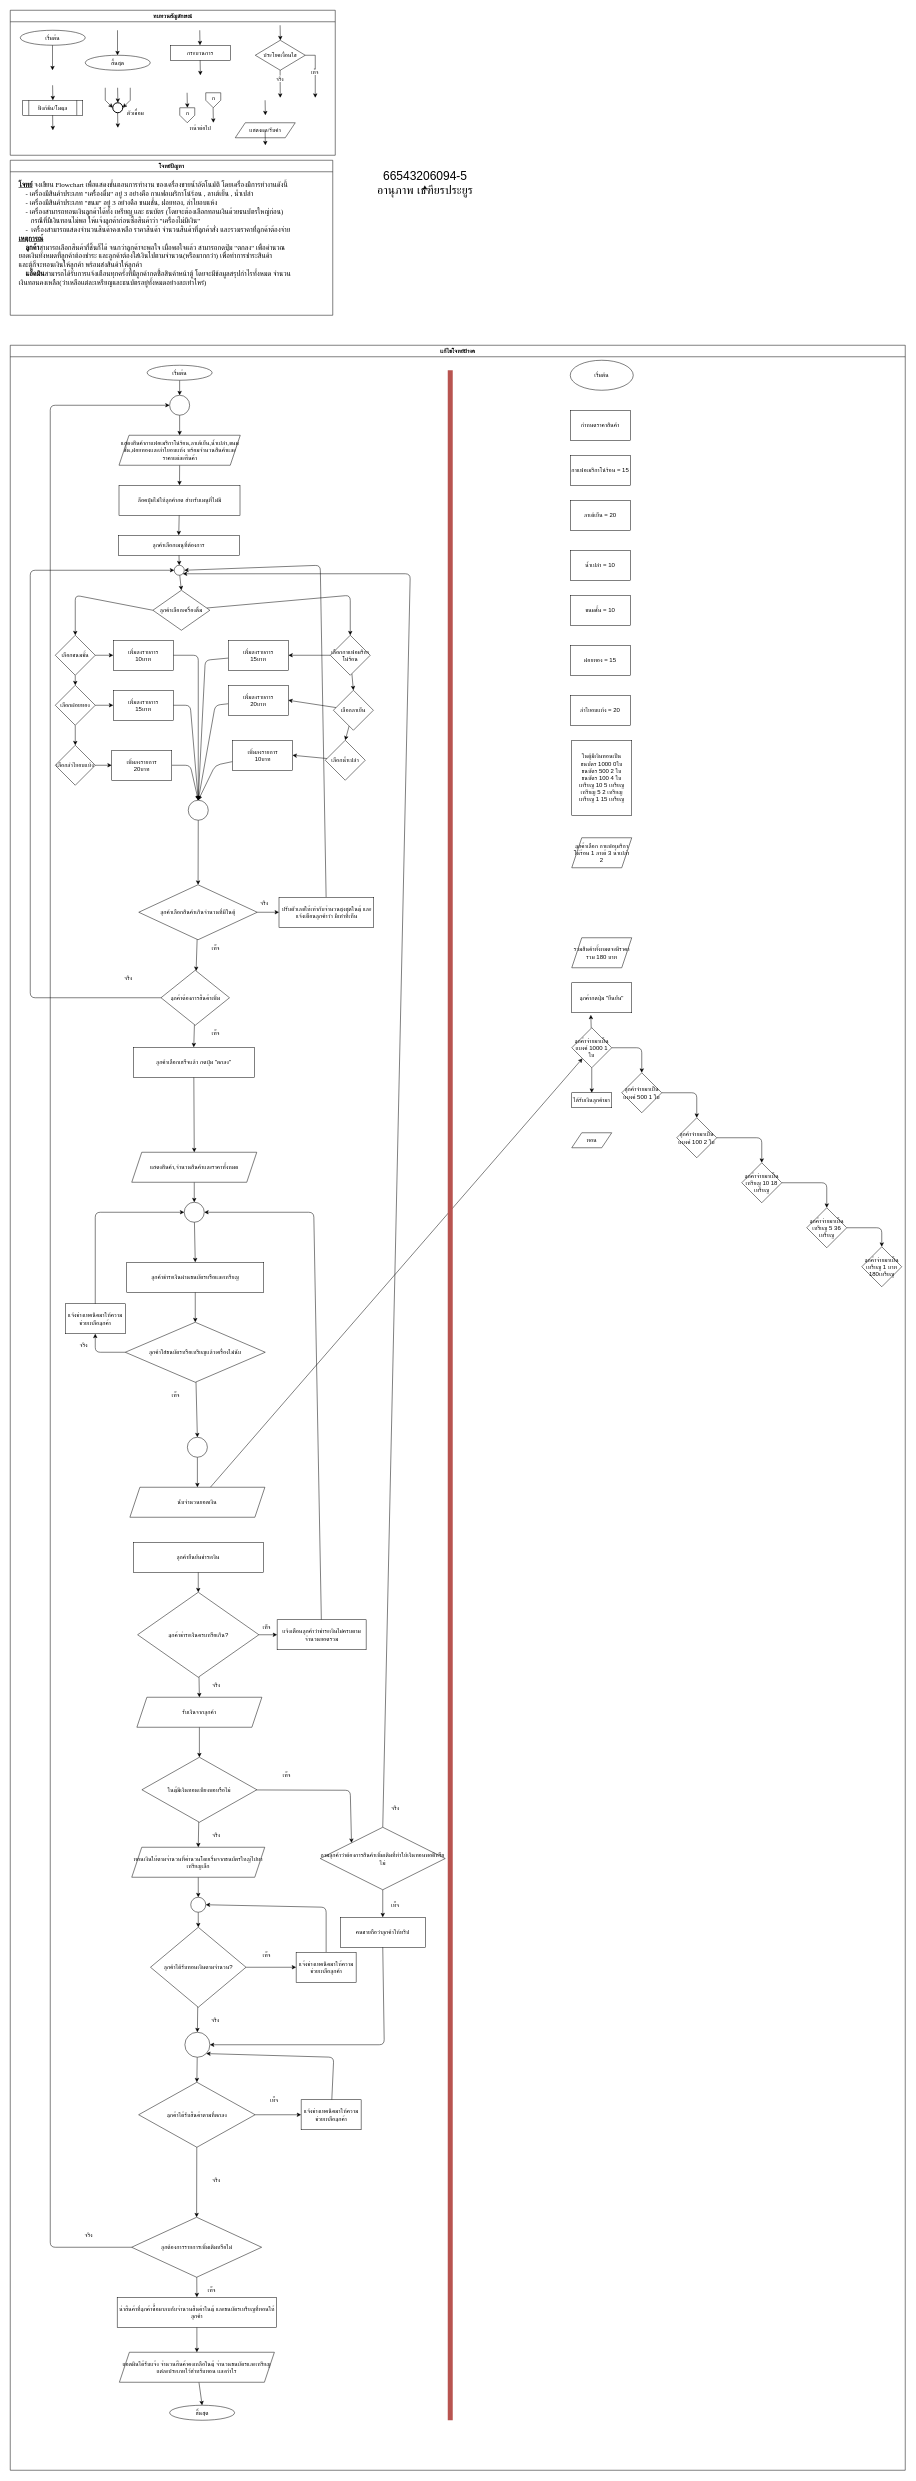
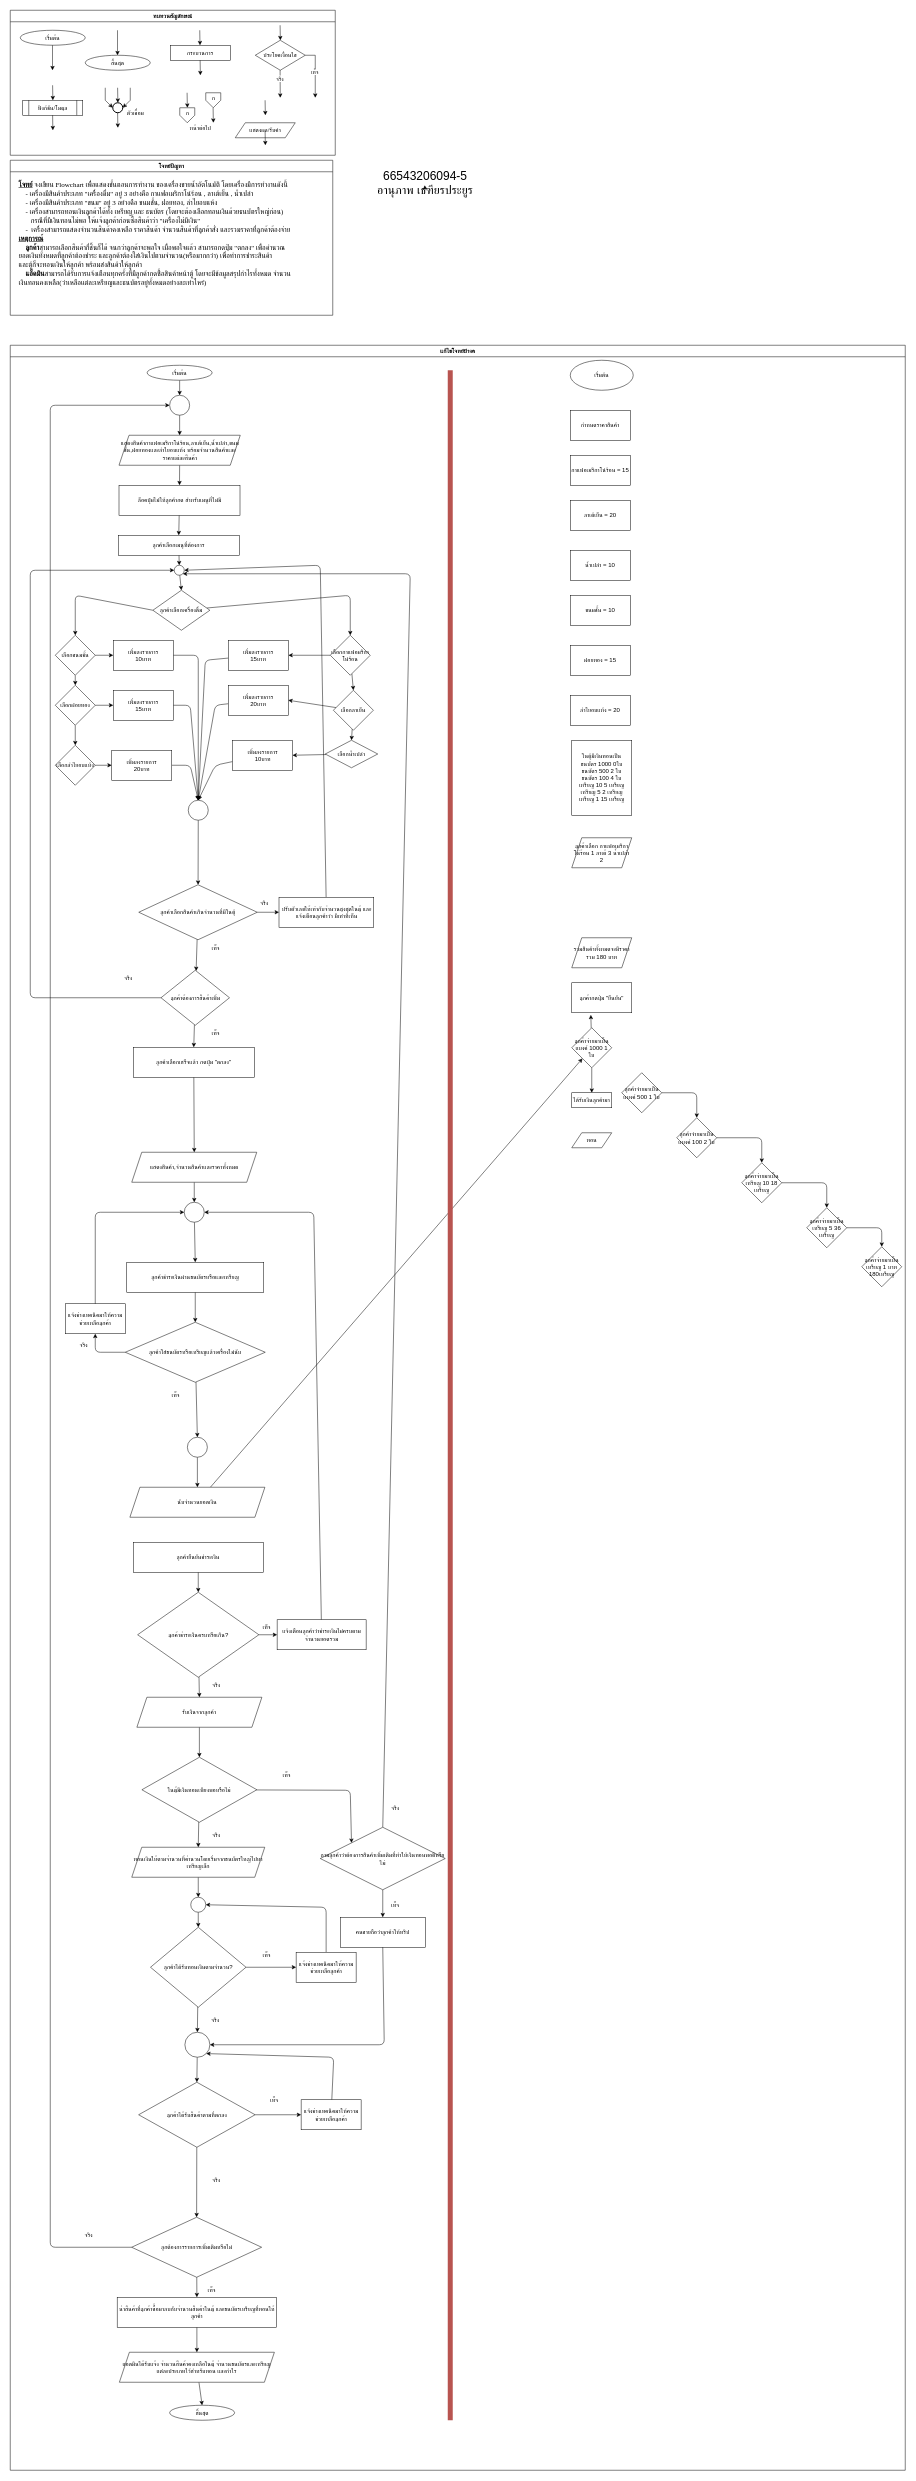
- <mxCell id="183" value="เลือกน้ำเปล่า" style="rhombus;whiteSpace=wrap;html=1;" parent="35" vertex="1"><mxGeometry x="630" y="790" width="80" height="80" as="geometry" /></mxCell>
+ <mxCell id="183" value="เลือกน้ำเปล่า" style="rhombus;whiteSpace=wrap;html=1;" parent="35" vertex="1"><mxGeometry x="630" y="790" width="105" height="55" as="geometry" /></mxCell>
- <mxCell id="138" style="edgeStyle=none;html=1;entryX=0.5;entryY=0;entryDx=0;entryDy=0;strokeWidth=1;" parent="35" source="140" target="142" edge="1"><mxGeometry relative="1" as="geometry"><Array as="points"><mxPoint x="1263" y="1405" /></Array></mxGeometry></mxCell>
